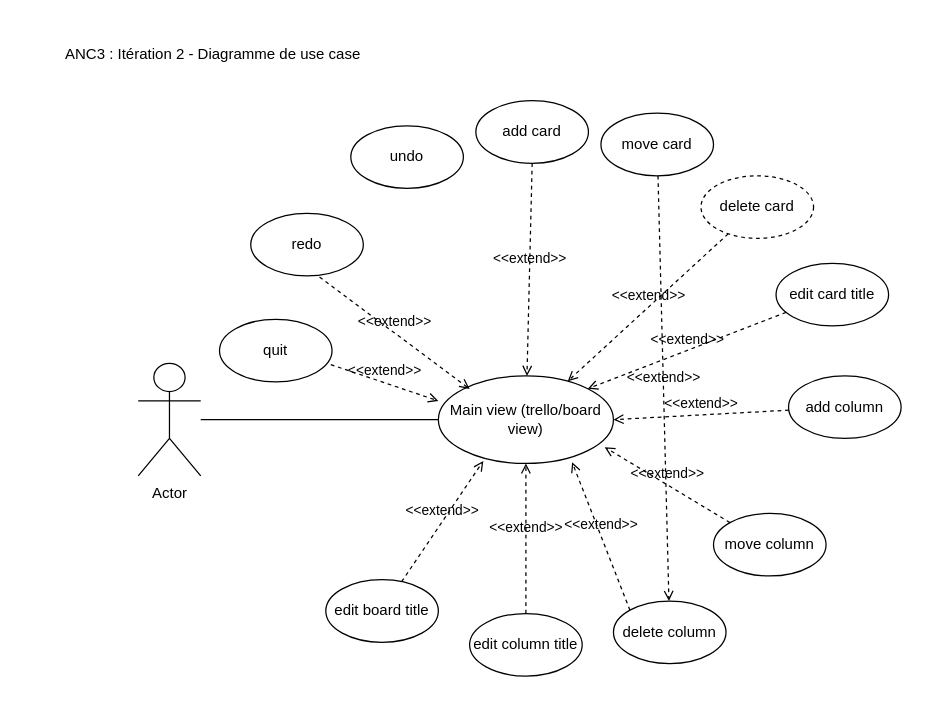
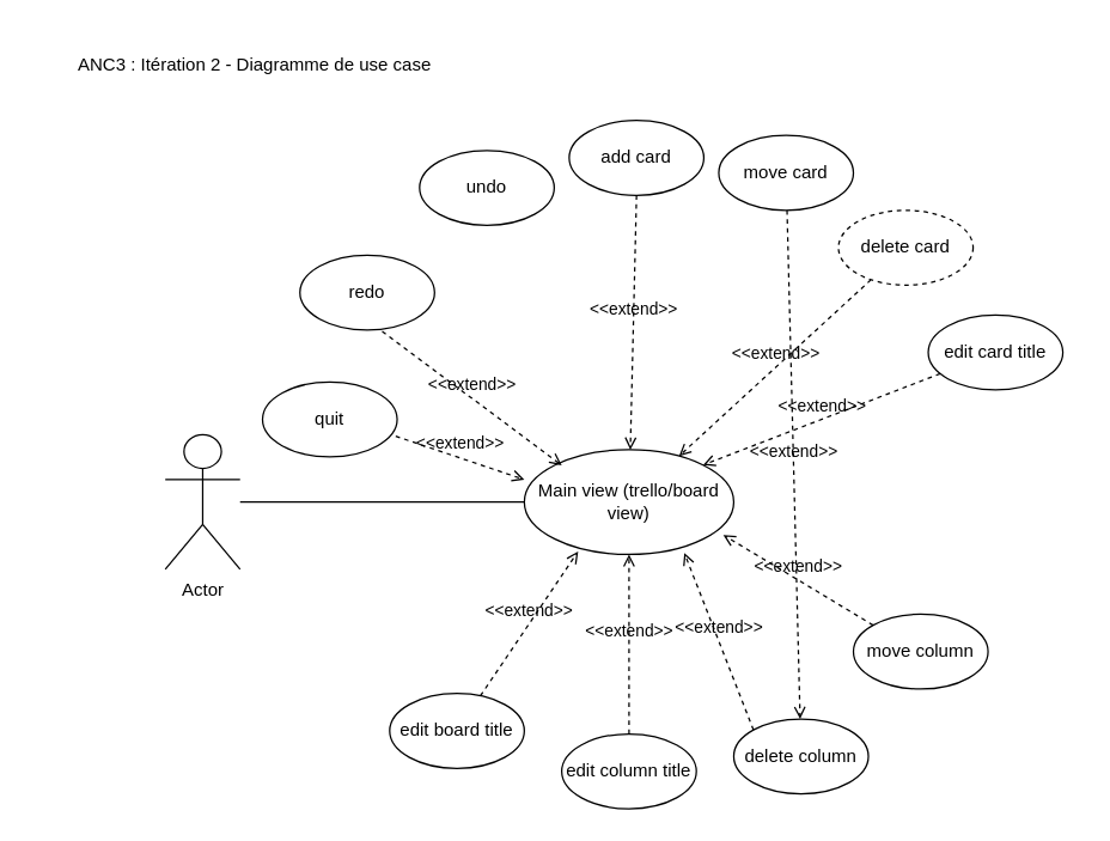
- <mxCell id="9" value="add column" style="ellipse;whiteSpace=wrap;html=1;" parent="1" vertex="1"><mxGeometry x="630" y="300" width="90" height="50" as="geometry" /></mxCell>
- <mxCell id="18" value="&amp;lt;&amp;lt;extend&amp;gt;&amp;gt;" style="html=1;verticalAlign=bottom;labelBackgroundColor=none;endArrow=open;endFill=0;dashed=1;entryX=1;entryY=0.5;entryDx=0;entryDy=0;" parent="1" source="9" target="3" edge="1"><mxGeometry width="160" relative="1" as="geometry"><mxPoint x="590" y="440" as="sourcePoint" /><mxPoint x="750" y="440" as="targetPoint" /></mxGeometry></mxCell>
